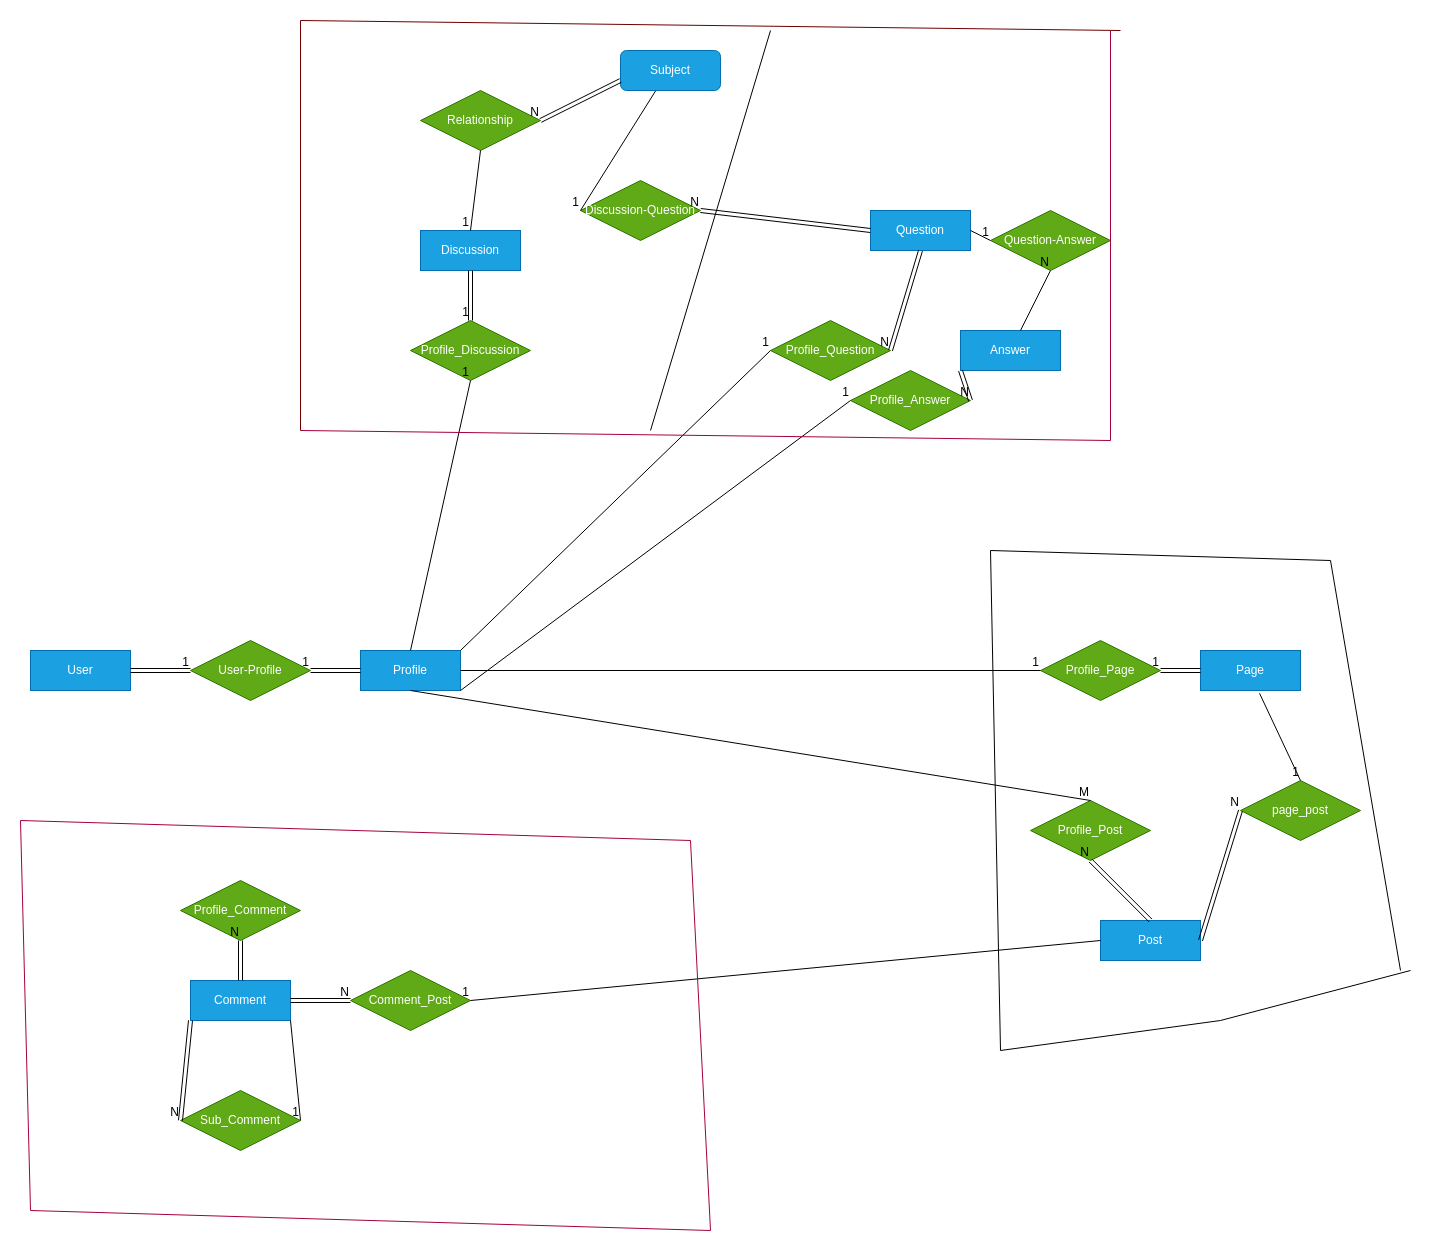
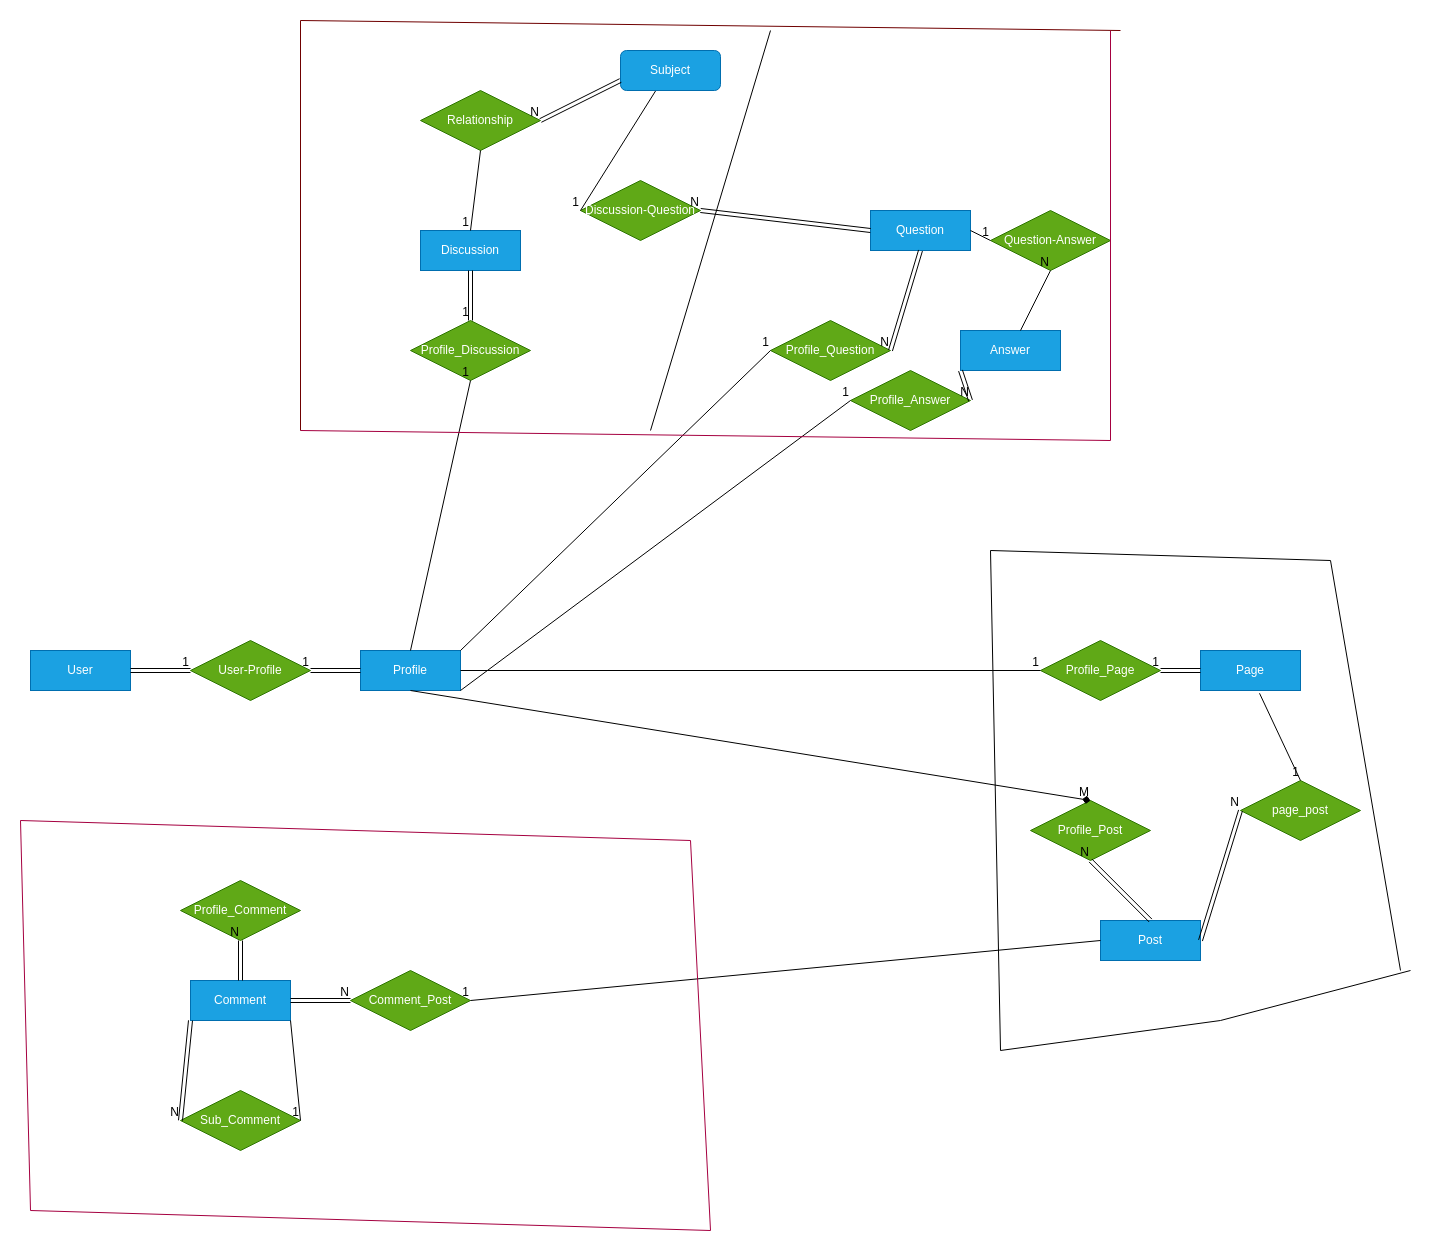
- <mxCell id="58" value="" style="endArrow=none;html=1;rounded=0;exitX=0.5;exitY=1;exitDx=0;exitDy=0;entryX=0.5;entryY=0;entryDx=0;entryDy=0;" edge="1" parent="1" source="3" target="15"><mxGeometry relative="1" as="geometry"><mxPoint x="540" y="740" as="sourcePoint" /><mxPoint x="470" y="760" as="targetPoint" /></mxGeometry></mxCell>
+ <mxCell id="58" value="" style="endArrow=diamond;html=1;rounded=0;exitX=0.5;exitY=1;exitDx=0;exitDy=0;entryX=0.5;entryY=0;entryDx=0;entryDy=0;" edge="1" parent="1" source="3" target="15"><mxGeometry relative="1" as="geometry"><mxPoint x="540" y="740" as="sourcePoint" /><mxPoint x="470" y="760" as="targetPoint" /></mxGeometry></mxCell>
